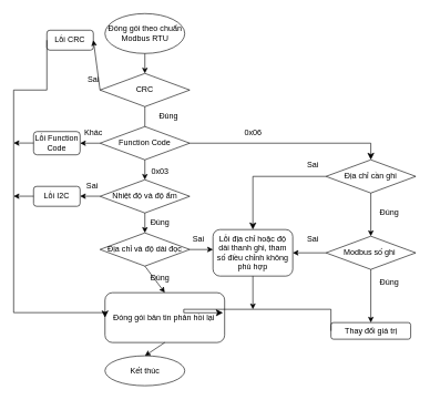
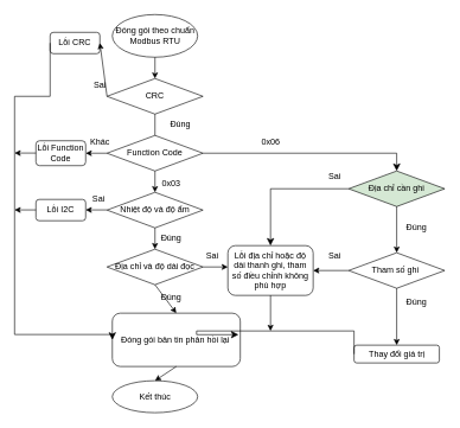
- <mxCell id="15" value="Địa chỉ cần ghi" style="rhombus;whiteSpace=wrap;html=1;" vertex="1" parent="1"><mxGeometry x="490" y="240" width="135" height="50" as="geometry" /></mxCell>
+ <mxCell id="15" value="Địa chỉ cần ghi" style="rhombus;whiteSpace=wrap;html=1;fillColor=#d5e8d4;" vertex="1" parent="1"><mxGeometry x="490" y="240" width="135" height="50" as="geometry" /></mxCell>
- <mxCell id="16" value="Modbus số ghi&amp;nbsp;" style="rhombus;whiteSpace=wrap;html=1;" vertex="1" parent="1"><mxGeometry x="490" y="355" width="135" height="50" as="geometry" /></mxCell>
+ <mxCell id="16" value="Tham số ghi&amp;nbsp;" style="rhombus;whiteSpace=wrap;html=1;" vertex="1" parent="1"><mxGeometry x="490" y="355" width="135" height="50" as="geometry" /></mxCell>
